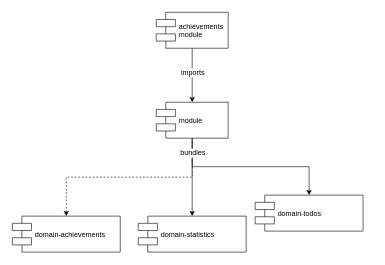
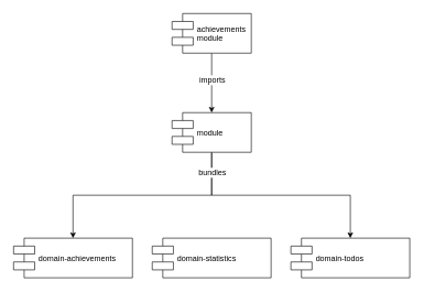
- <mxCell id="2" style="edgeStyle=orthogonalEdgeStyle;rounded=0;orthogonalLoop=1;jettySize=auto;html=1;exitX=0.5;exitY=1;exitDx=0;exitDy=0;entryX=0.5;entryY=0;entryDx=0;entryDy=0;dashed=1;" edge="1" parent="1" source="6" target="7"><mxGeometry relative="1" as="geometry" /></mxCell>
+ <mxCell id="2" style="edgeStyle=orthogonalEdgeStyle;rounded=0;orthogonalLoop=1;jettySize=auto;html=1;exitX=0.5;exitY=1;exitDx=0;exitDy=0;entryX=0.5;entryY=0;entryDx=0;entryDy=0;" edge="1" parent="1" source="6" target="7"><mxGeometry relative="1" as="geometry" /></mxCell>
- <mxCell id="3" style="edgeStyle=orthogonalEdgeStyle;rounded=0;orthogonalLoop=1;jettySize=auto;html=1;exitX=0.5;exitY=1;exitDx=0;exitDy=0;entryX=0.5;entryY=0;entryDx=0;entryDy=0;" edge="1" parent="1" source="6" target="8"><mxGeometry relative="1" as="geometry" /></mxCell>
- <mxCell id="9" value="domain-todos" style="shape=component;align=left;spacingLeft=36;" vertex="1" parent="1"><mxGeometry x="425" y="325" width="180" height="60" as="geometry" /></mxCell>
+ <mxCell id="9" value="domain-todos" style="shape=component;align=left;spacingLeft=36;" vertex="1" parent="1"><mxGeometry x="440" y="360" width="180" height="60" as="geometry" /></mxCell>
